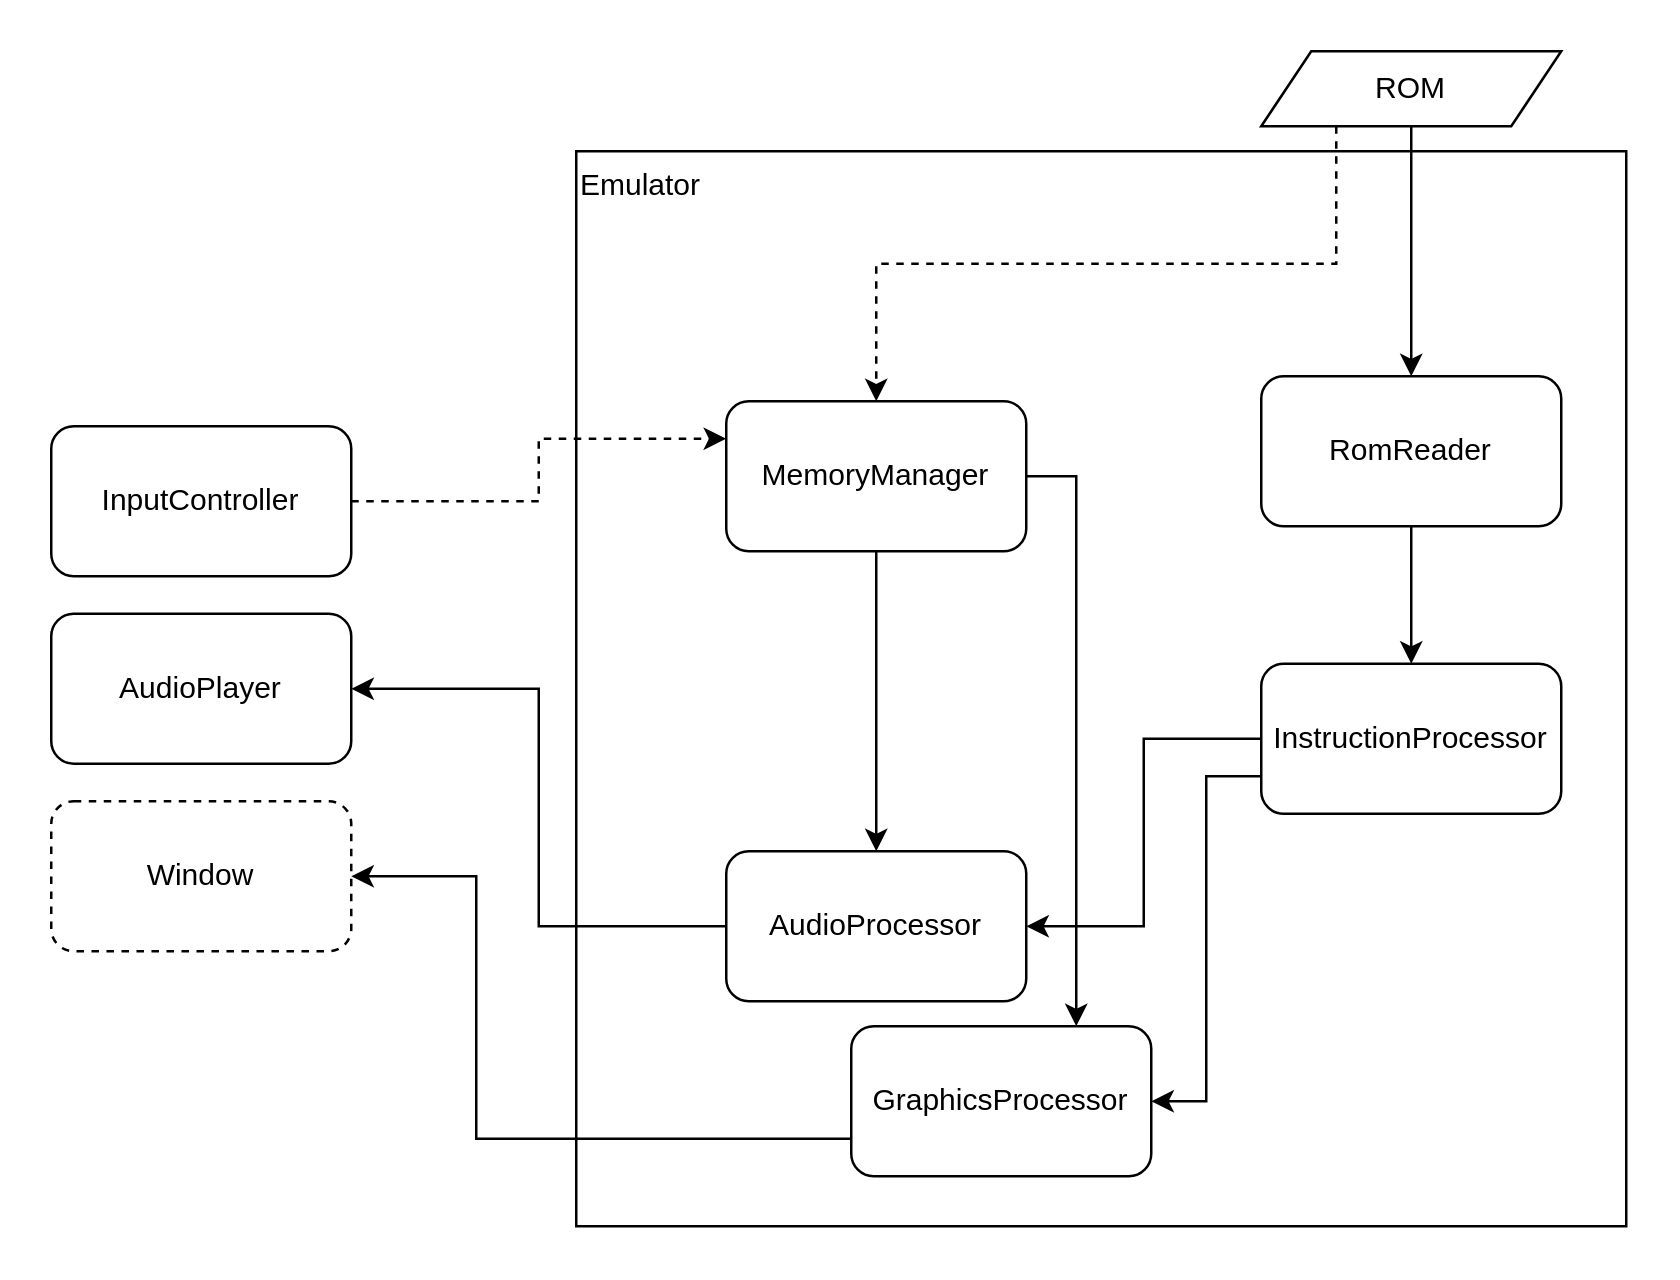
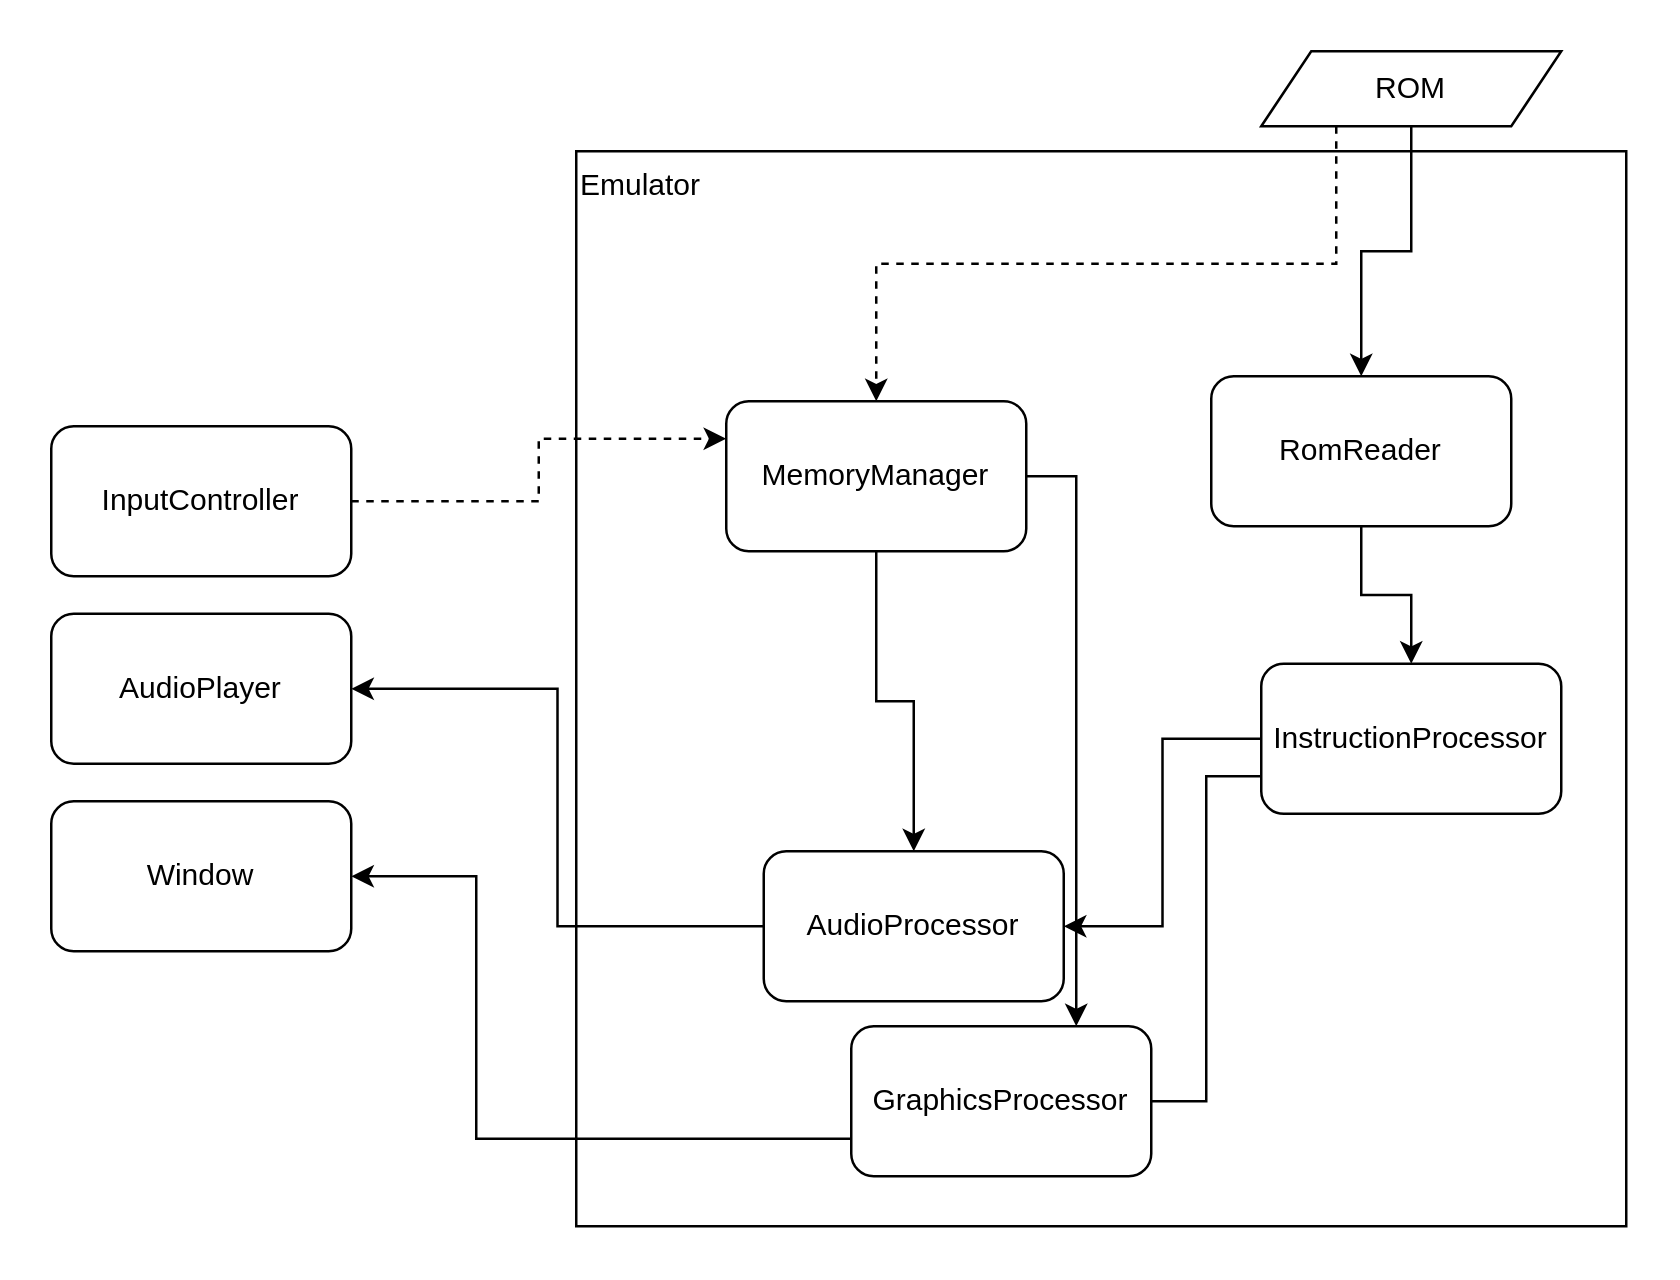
- <mxCell id="4" value="RomReader" style="rounded=1;whiteSpace=wrap;html=1;" parent="1" vertex="1"><mxGeometry x="504" y="150" width="120" height="60" as="geometry" /></mxCell>
+ <mxCell id="4" value="RomReader" style="rounded=1;whiteSpace=wrap;html=1;" parent="1" vertex="1"><mxGeometry x="484" y="150" width="120" height="60" as="geometry" /></mxCell>
- <mxCell id="21" value="Window" style="rounded=1;whiteSpace=wrap;html=1;dashed=1;" parent="1" vertex="1"><mxGeometry x="20" y="320" width="120" height="60" as="geometry" /></mxCell>
+ <mxCell id="21" value="Window" style="rounded=1;whiteSpace=wrap;html=1;" parent="1" vertex="1"><mxGeometry x="20" y="320" width="120" height="60" as="geometry" /></mxCell>
- <mxCell id="15" value="AudioProcessor" style="rounded=1;whiteSpace=wrap;html=1;" parent="1" vertex="1"><mxGeometry x="290" y="340" width="120" height="60" as="geometry" /></mxCell>
+ <mxCell id="15" value="AudioProcessor" style="rounded=1;whiteSpace=wrap;html=1;" parent="1" vertex="1"><mxGeometry x="305" y="340" width="120" height="60" as="geometry" /></mxCell>
- <mxCell id="6" style="edgeStyle=orthogonalEdgeStyle;rounded=0;orthogonalLoop=1;jettySize=auto;html=1;entryX=1;entryY=0.5;entryDx=0;entryDy=0;exitX=0;exitY=0.75;exitDx=0;exitDy=0;" parent="1" source="7" target="17" edge="1"><mxGeometry relative="1" as="geometry" /></mxCell>
+ <mxCell id="6" style="edgeStyle=orthogonalEdgeStyle;rounded=0;orthogonalLoop=1;jettySize=auto;html=1;entryX=1;entryY=0.5;entryDx=0;entryDy=0;exitX=0;exitY=0.75;exitDx=0;exitDy=0;endArrow=none;" parent="1" source="7" target="17" edge="1"><mxGeometry relative="1" as="geometry" /></mxCell>
